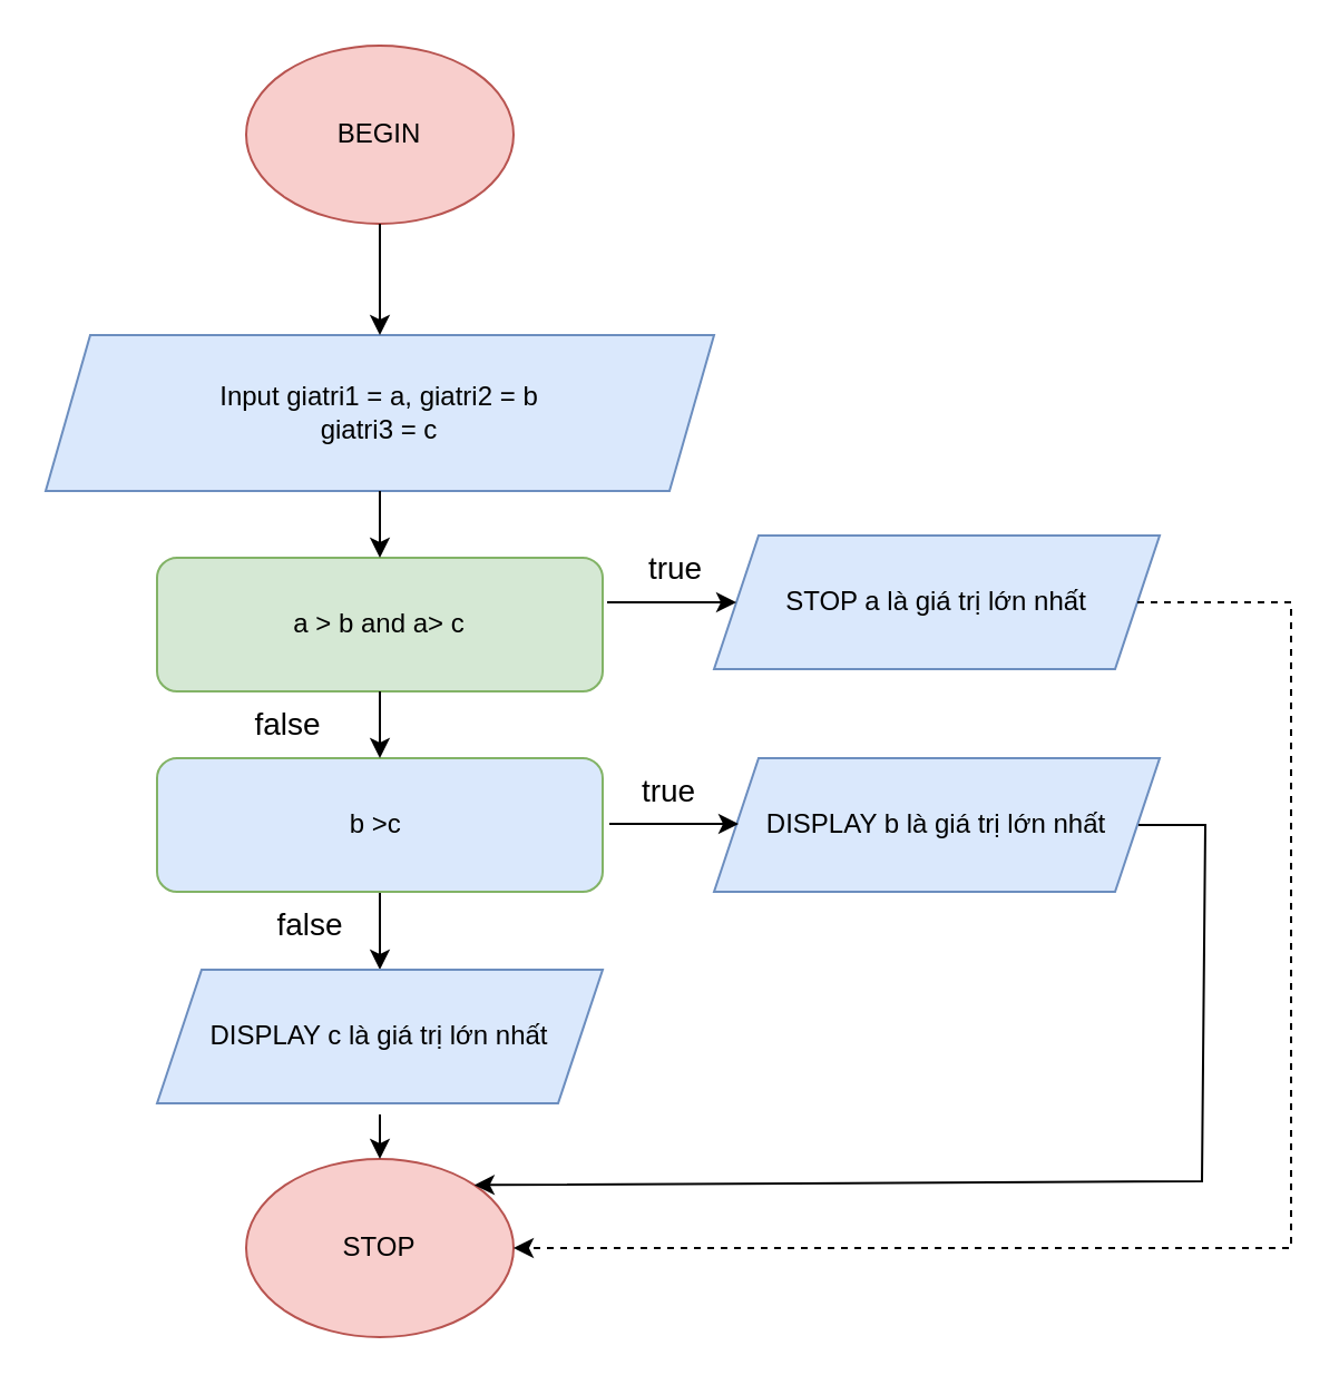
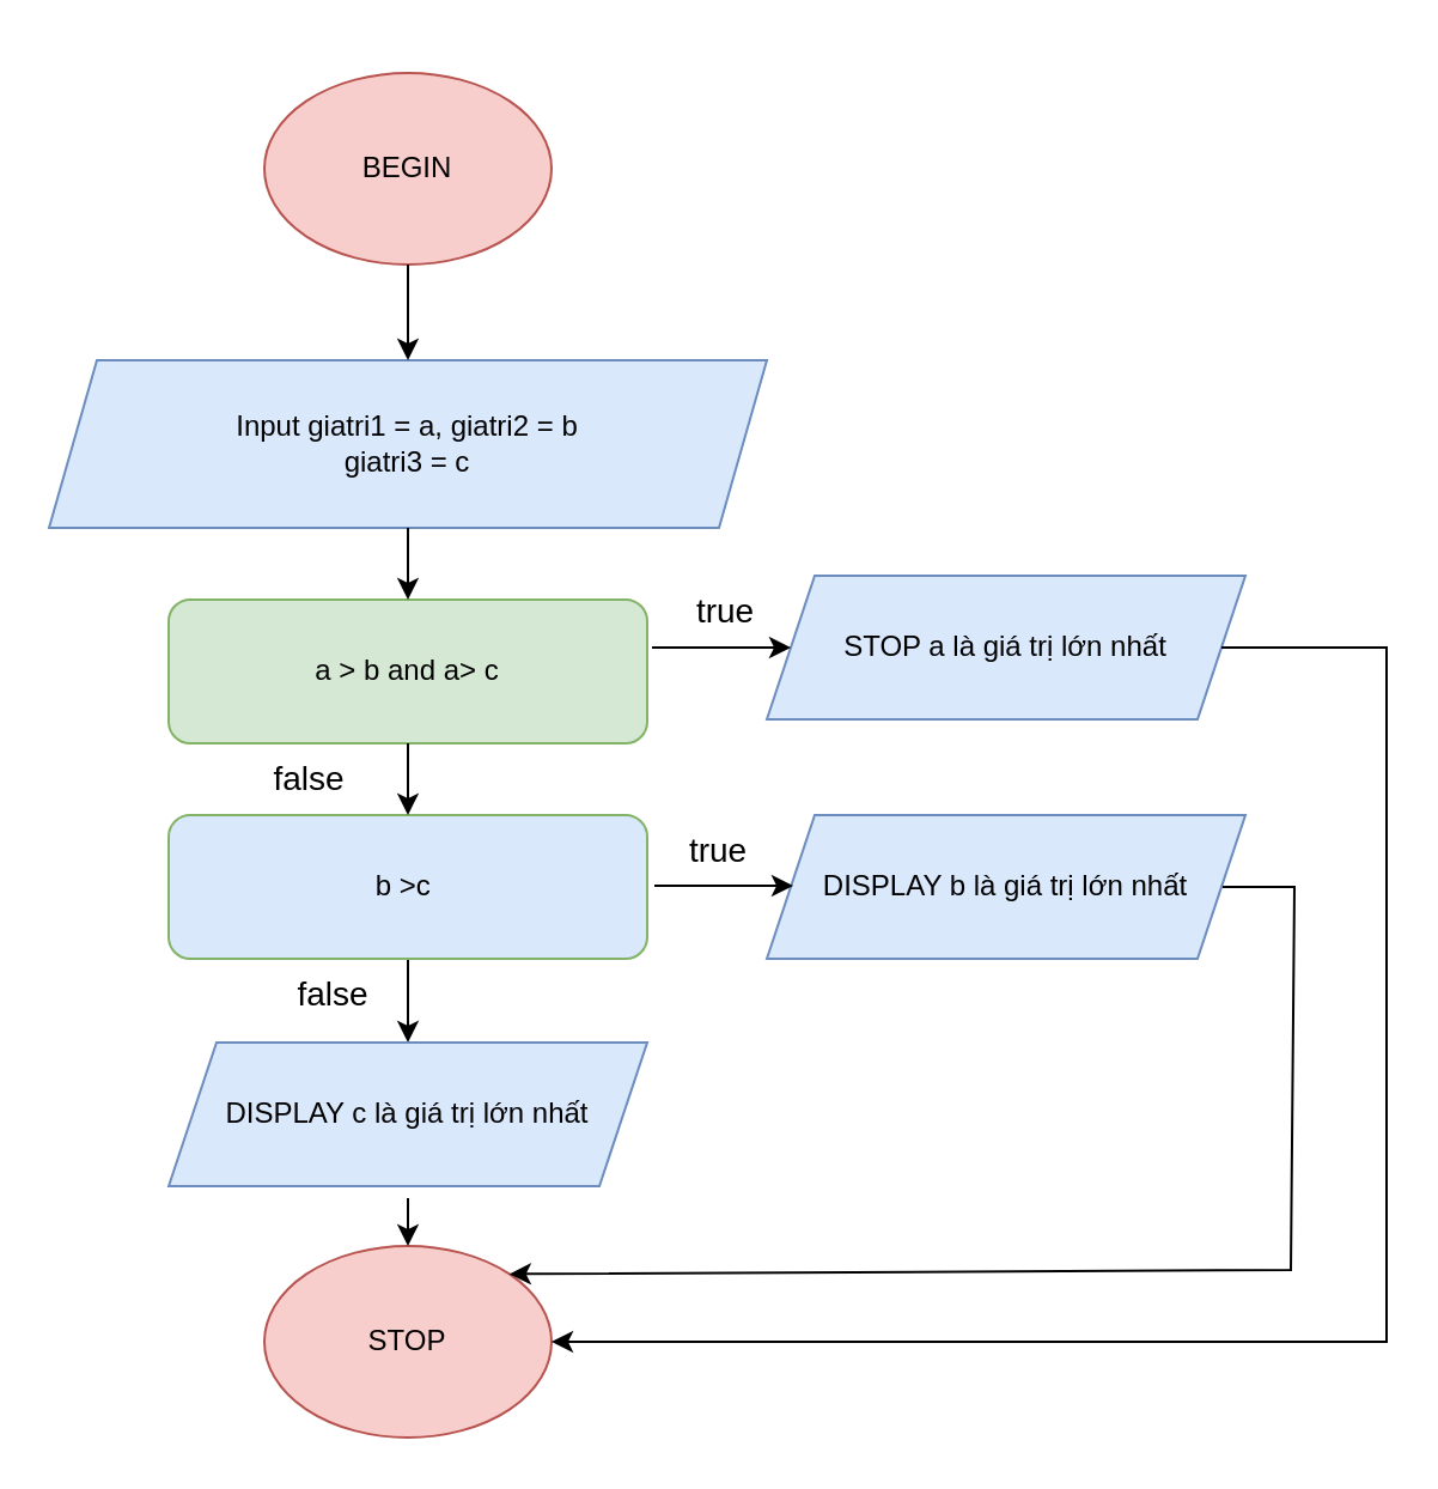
- <mxCell id="2" value="BEGIN" style="ellipse;whiteSpace=wrap;html=1;fillColor=#f8cecc;strokeColor=#b85450;" parent="1" vertex="1"><mxGeometry x="110" y="20" width="120" height="80" as="geometry" /></mxCell>
+ <mxCell id="2" value="BEGIN" style="ellipse;whiteSpace=wrap;html=1;fillColor=#f8cecc;strokeColor=#b85450;" parent="1" vertex="1"><mxGeometry x="110" y="30" width="120" height="80" as="geometry" /></mxCell>
- <mxCell id="22" value="" style="endArrow=classic;html=1;rounded=0;exitX=1;exitY=0.5;exitDx=0;exitDy=0;entryX=1;entryY=0.5;entryDx=0;entryDy=0;dashed=1;" edge="1" parent="1" source="7" target="3"><mxGeometry width="50" height="50" relative="1" as="geometry"><mxPoint x="579" y="270" as="sourcePoint" /><mxPoint x="579" y="550" as="targetPoint" /><Array as="points"><mxPoint x="579" y="270" /><mxPoint x="579" y="560" /></Array></mxGeometry></mxCell>
+ <mxCell id="22" value="" style="endArrow=classic;html=1;rounded=0;exitX=1;exitY=0.5;exitDx=0;exitDy=0;entryX=1;entryY=0.5;entryDx=0;entryDy=0;" edge="1" parent="1" source="7" target="3"><mxGeometry width="50" height="50" relative="1" as="geometry"><mxPoint x="579" y="270" as="sourcePoint" /><mxPoint x="579" y="550" as="targetPoint" /><Array as="points"><mxPoint x="579" y="270" /><mxPoint x="579" y="560" /></Array></mxGeometry></mxCell>
